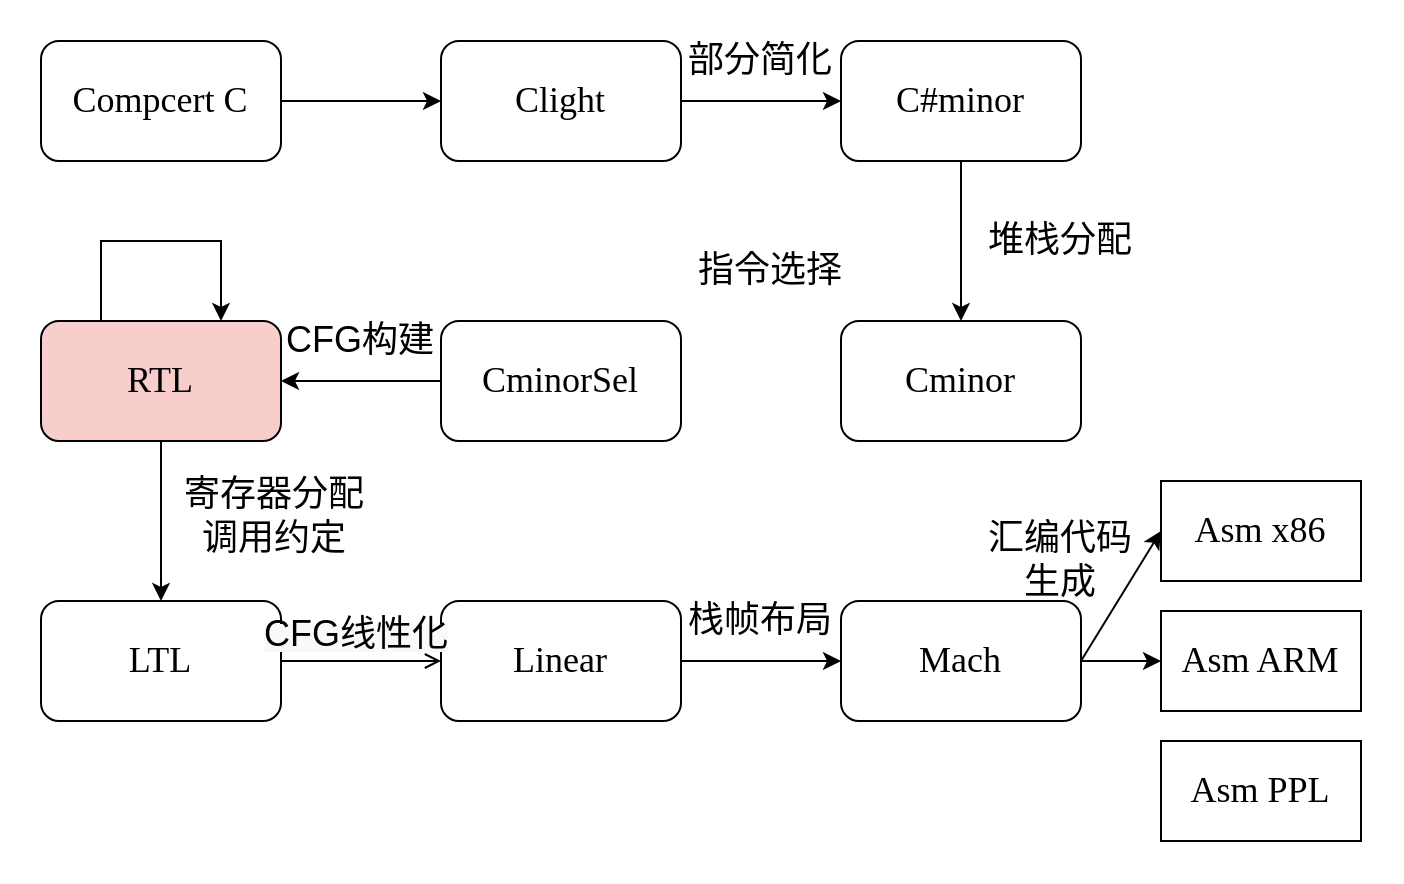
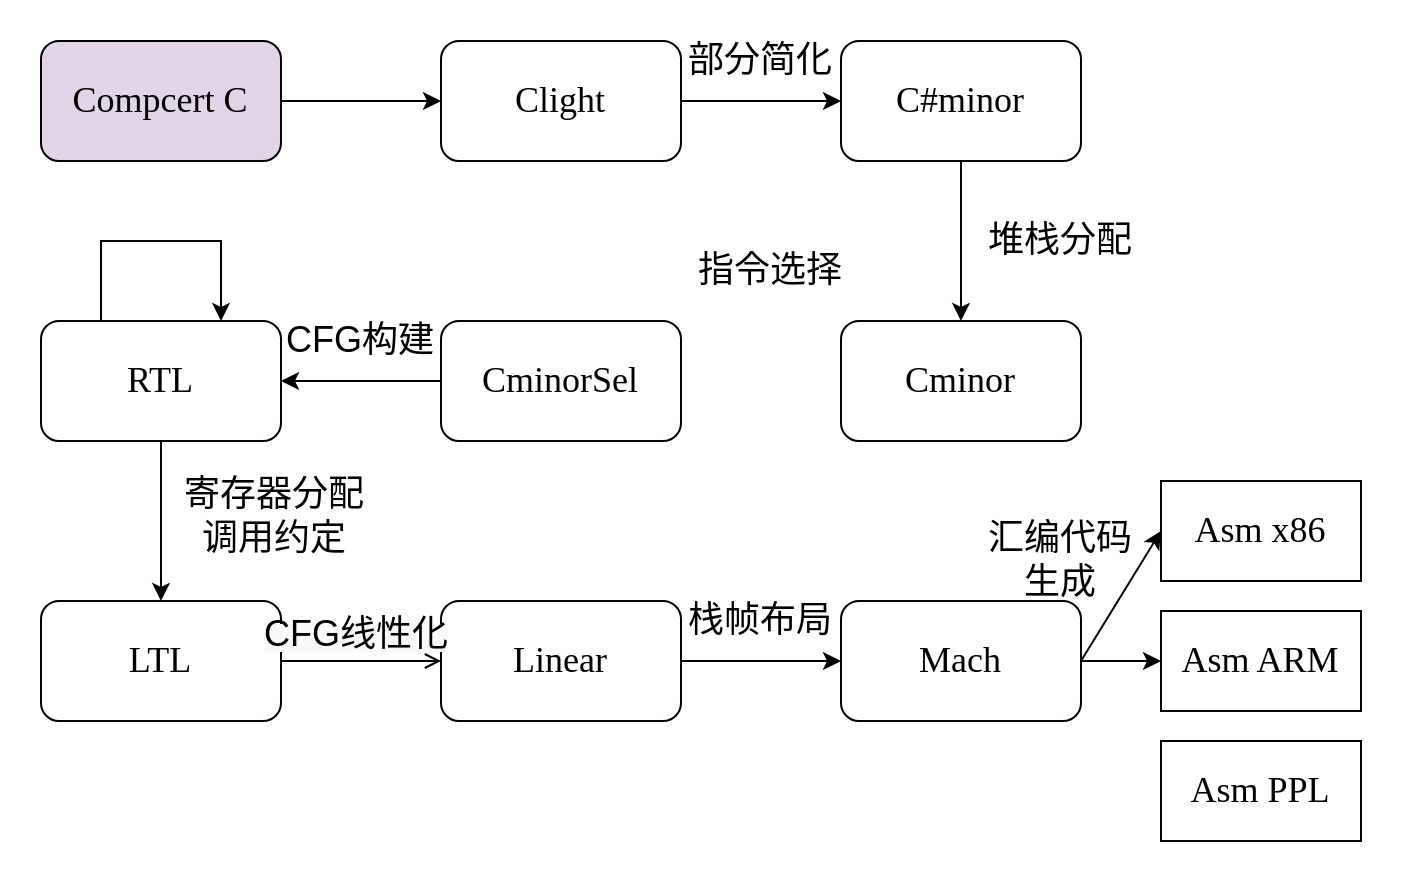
- <mxCell id="3" value="&lt;font face=&quot;Times New Roman&quot; style=&quot;font-size: 18px&quot;&gt;Compcert C&lt;/font&gt;" style="rounded=1;whiteSpace=wrap;html=1;" parent="1" vertex="1"><mxGeometry x="20" y="20" width="120" height="60" as="geometry" /></mxCell>
+ <mxCell id="3" value="&lt;font face=&quot;Times New Roman&quot; style=&quot;font-size: 18px&quot;&gt;Compcert C&lt;/font&gt;" style="rounded=1;whiteSpace=wrap;html=1;fillColor=#e1d5e7;" parent="1" vertex="1"><mxGeometry x="20" y="20" width="120" height="60" as="geometry" /></mxCell>
- <mxCell id="13" value="&lt;font face=&quot;Times New Roman&quot; style=&quot;font-size: 18px&quot;&gt;RTL&lt;/font&gt;" style="rounded=1;whiteSpace=wrap;html=1;fillColor=#f8cecc;" parent="1" vertex="1"><mxGeometry x="20" y="160" width="120" height="60" as="geometry" /></mxCell>
+ <mxCell id="13" value="&lt;font face=&quot;Times New Roman&quot; style=&quot;font-size: 18px&quot;&gt;RTL&lt;/font&gt;" style="rounded=1;whiteSpace=wrap;html=1;" parent="1" vertex="1"><mxGeometry x="20" y="160" width="120" height="60" as="geometry" /></mxCell>
